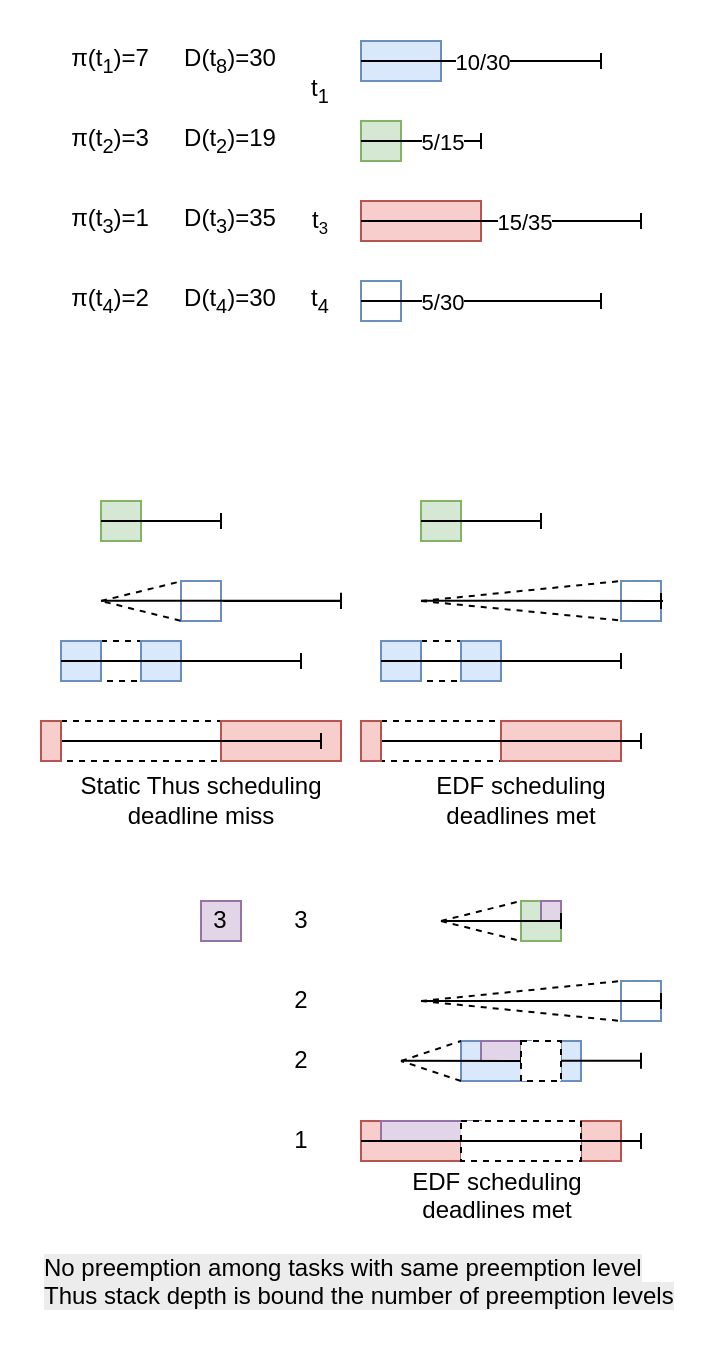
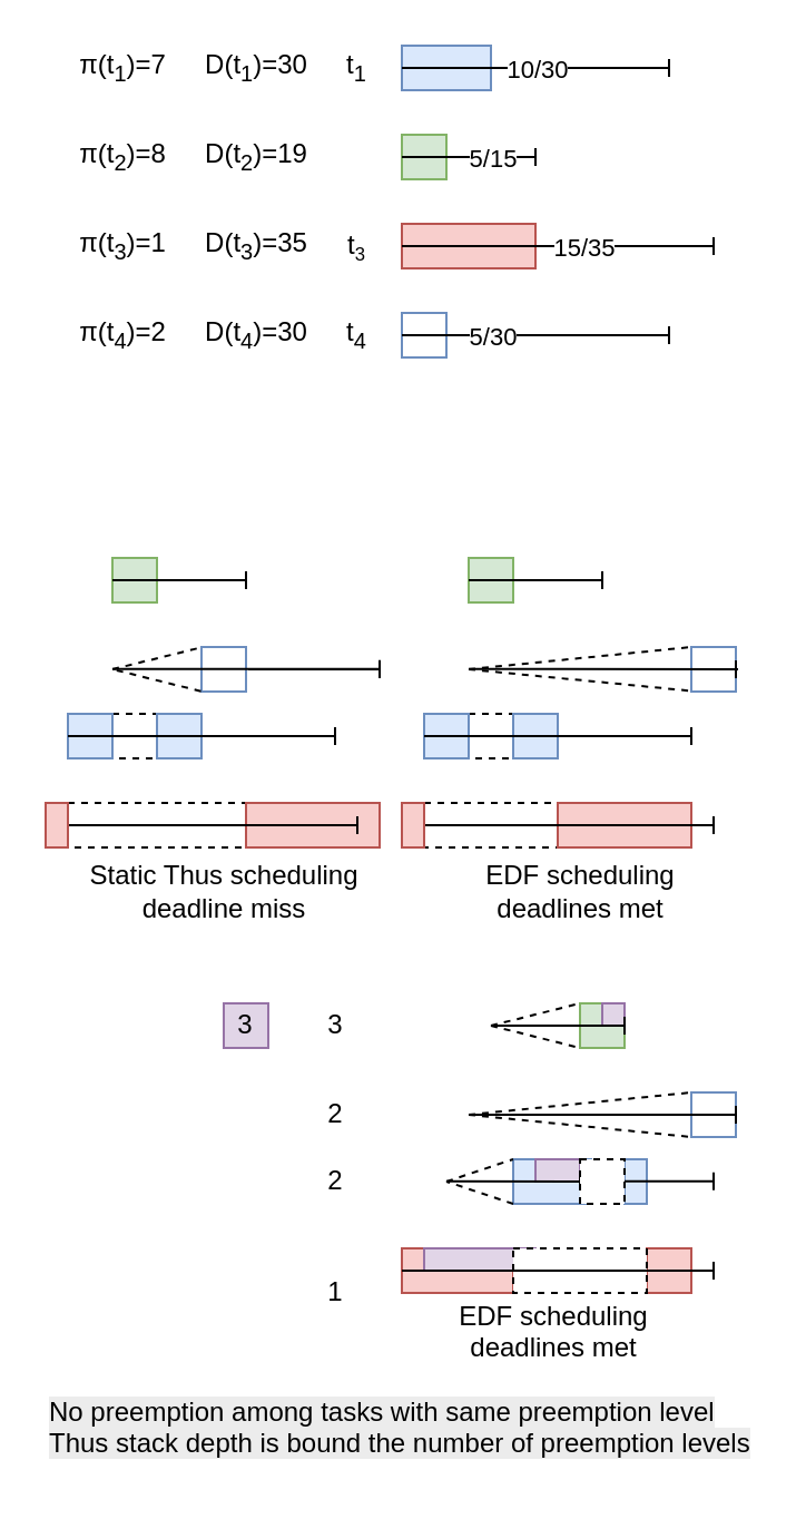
- <mxCell id="26" value="D(t&lt;sub&gt;8&lt;/sub&gt;)=30" style="text;html=1;align=center;verticalAlign=middle;whiteSpace=wrap;rounded=0;" parent="1" vertex="1"><mxGeometry x="90" y="25" width="50" height="10" as="geometry" /></mxCell>
+ <mxCell id="26" value="D(t&lt;sub&gt;1&lt;/sub&gt;)=30" style="text;html=1;align=center;verticalAlign=middle;whiteSpace=wrap;rounded=0;" parent="1" vertex="1"><mxGeometry x="90" y="25" width="50" height="10" as="geometry" /></mxCell>
- <mxCell id="10" value="t&lt;sub&gt;1&lt;/sub&gt;" style="text;html=1;align=center;verticalAlign=middle;whiteSpace=wrap;rounded=0;" parent="1" vertex="1"><mxGeometry x="150" y="35" width="20" height="20" as="geometry" /></mxCell>
+ <mxCell id="10" value="t&lt;sub&gt;1&lt;/sub&gt;" style="text;html=1;align=center;verticalAlign=middle;whiteSpace=wrap;rounded=0;" parent="1" vertex="1"><mxGeometry x="150" y="20" width="20" height="20" as="geometry" /></mxCell>
- <mxCell id="29" value="π(t&lt;sub&gt;2&lt;/sub&gt;)=3" style="text;html=1;align=center;verticalAlign=middle;whiteSpace=wrap;rounded=0;" parent="1" vertex="1"><mxGeometry x="40" y="65" width="30" height="10" as="geometry" /></mxCell>
+ <mxCell id="29" value="π(t&lt;sub&gt;2&lt;/sub&gt;)=8" style="text;html=1;align=center;verticalAlign=middle;whiteSpace=wrap;rounded=0;" parent="1" vertex="1"><mxGeometry x="40" y="65" width="30" height="10" as="geometry" /></mxCell>
- <mxCell id="61" value="1" style="text;html=1;align=center;verticalAlign=middle;resizable=0;points=[];autosize=1;strokeColor=none;fillColor=none;" parent="1" vertex="1"><mxGeometry x="135" y="555" width="30" height="30" as="geometry" /></mxCell>
+ <mxCell id="61" value="1" style="text;html=1;align=center;verticalAlign=middle;resizable=0;points=[];autosize=1;strokeColor=none;fillColor=none;" parent="1" vertex="1"><mxGeometry x="135" y="565" width="30" height="30" as="geometry" /></mxCell>
